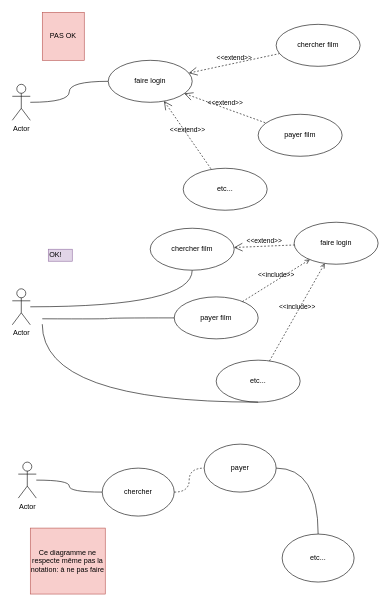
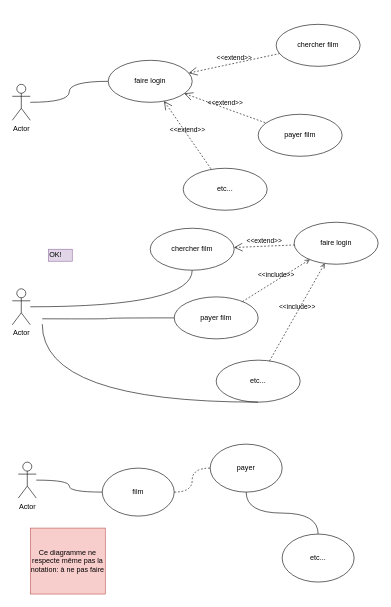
- <mxCell id="23" value="PAS OK" style="text;html=1;strokeColor=#b85450;fillColor=#f8cecc;align=center;verticalAlign=middle;whiteSpace=wrap;rounded=0;" parent="1" vertex="1"><mxGeometry x="70" y="20" width="70" height="80" as="geometry" /></mxCell>
- <mxCell id="29" value="payer" style="ellipse;whiteSpace=wrap;html=1;" parent="1" vertex="1"><mxGeometry x="340" y="740" width="120" height="80" as="geometry" /></mxCell>
+ <mxCell id="29" value="payer" style="ellipse;whiteSpace=wrap;html=1;" parent="1" vertex="1"><mxGeometry x="350" y="740" width="120" height="80" as="geometry" /></mxCell>
- <mxCell id="27" value="chercher" style="ellipse;whiteSpace=wrap;html=1;" parent="1" vertex="1"><mxGeometry x="170" y="780" width="120" height="80" as="geometry" /></mxCell>
+ <mxCell id="27" value="film" style="ellipse;whiteSpace=wrap;html=1;" parent="1" vertex="1"><mxGeometry x="170" y="780" width="120" height="80" as="geometry" /></mxCell>
